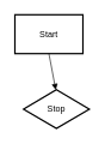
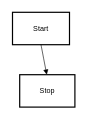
- <mxCell id="3" value="Stop" style="rhombus;whiteSpace=wrap;strokeWidth=2;" vertex="1" parent="1"><mxGeometry x="32" y="124" width="92" height="54" as="geometry" /></mxCell>
+ <mxCell id="3" value="Stop" style="whiteSpace=wrap;strokeWidth=2;" vertex="1" parent="1"><mxGeometry x="32" y="124" width="92" height="54" as="geometry" /></mxCell>
